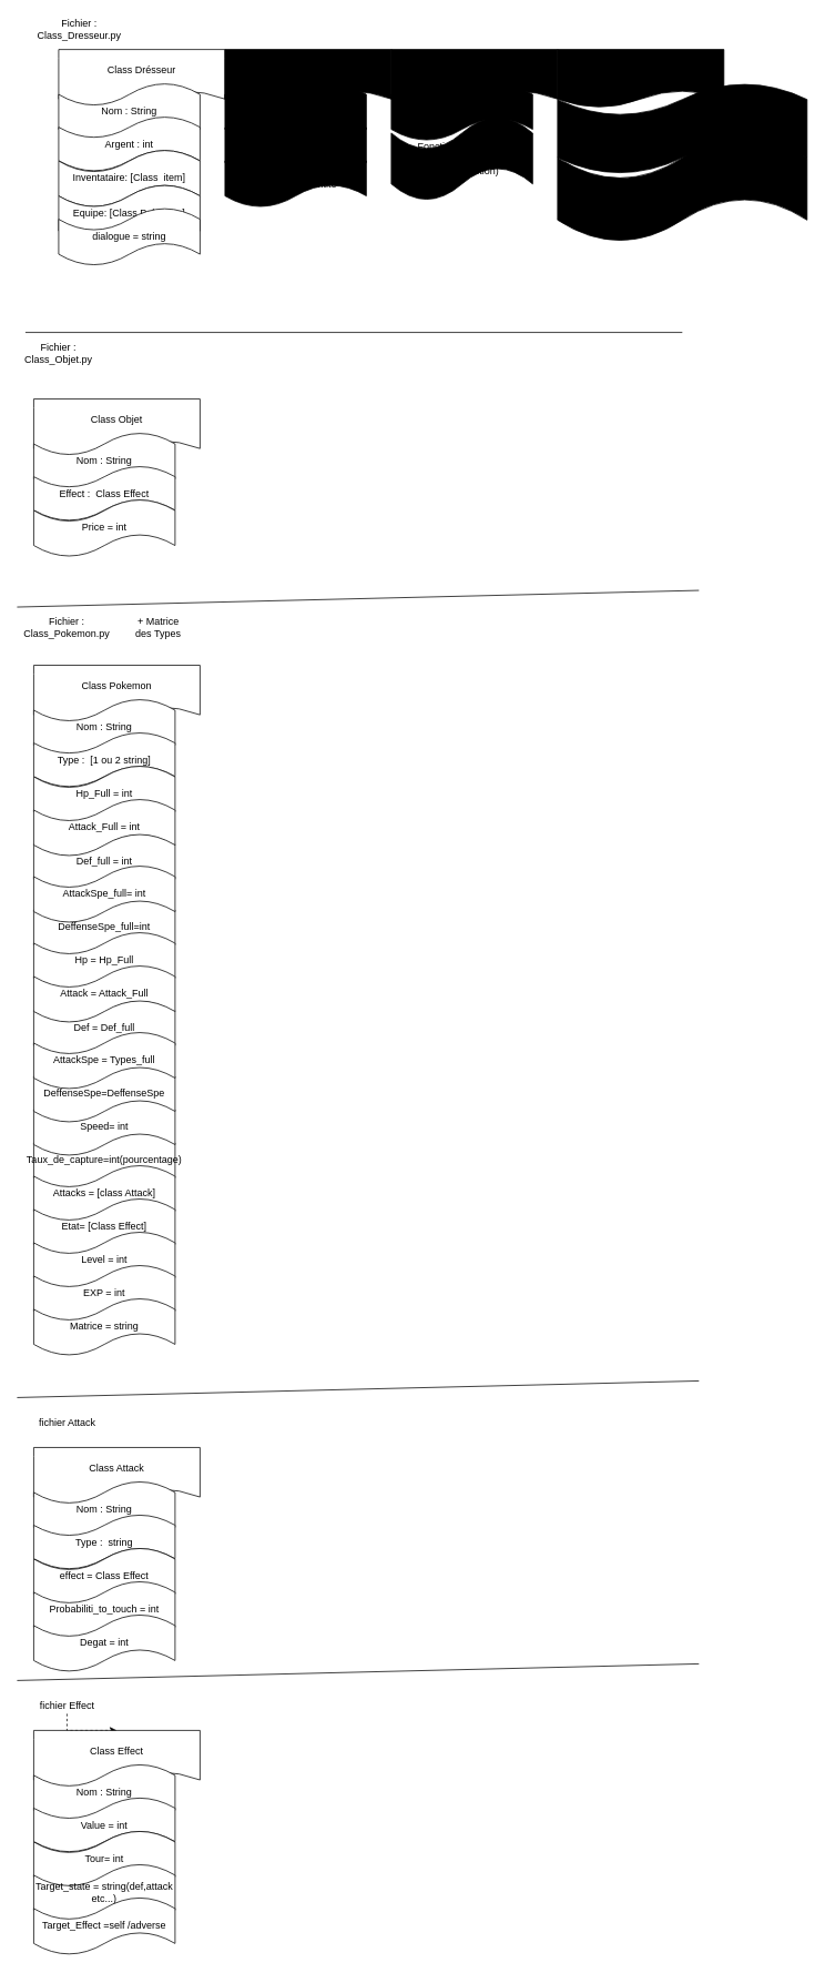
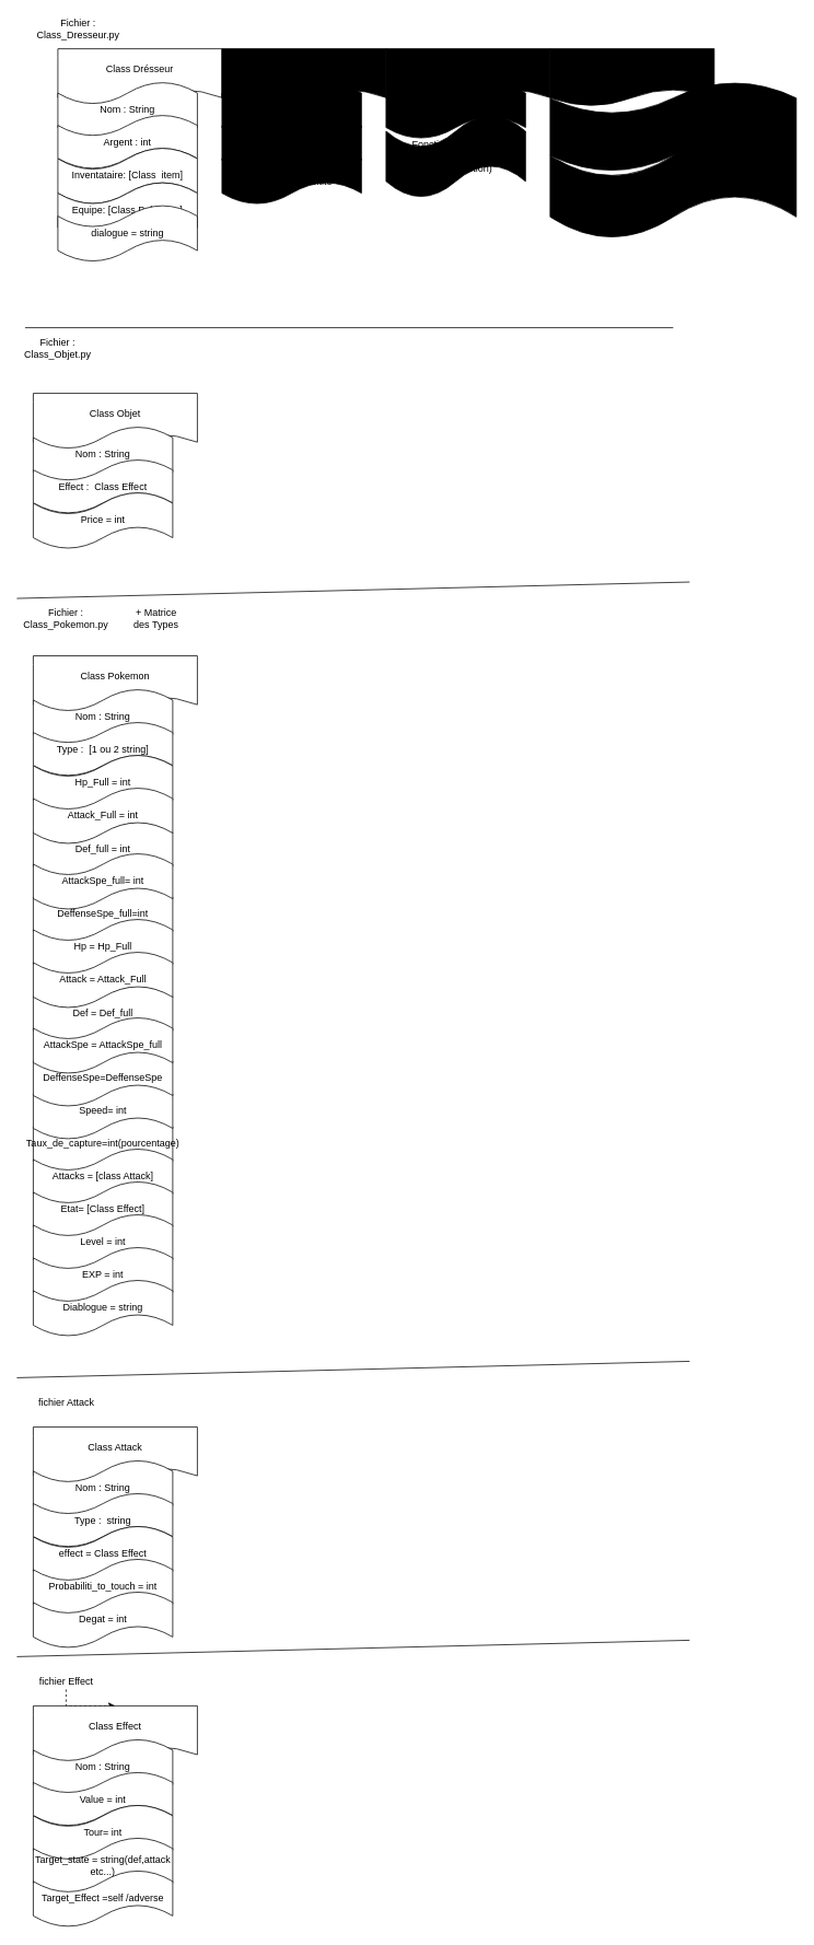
- <mxCell id="31" value="AttackSpe = Types_full" style="shape=tape;whiteSpace=wrap;html=1;" vertex="1" parent="1"><mxGeometry x="40" y="1239" width="170" height="70" as="geometry" /></mxCell>
+ <mxCell id="31" value="AttackSpe = AttackSpe_full" style="shape=tape;whiteSpace=wrap;html=1;" vertex="1" parent="1"><mxGeometry x="40" y="1239" width="170" height="70" as="geometry" /></mxCell>
- <mxCell id="60" value="Matrice = string" style="shape=tape;whiteSpace=wrap;html=1;" vertex="1" parent="1"><mxGeometry x="40" y="1559" width="170" height="70" as="geometry" /></mxCell>
+ <mxCell id="60" value="Diablogue = string" style="shape=tape;whiteSpace=wrap;html=1;" vertex="1" parent="1"><mxGeometry x="40" y="1559" width="170" height="70" as="geometry" /></mxCell>
